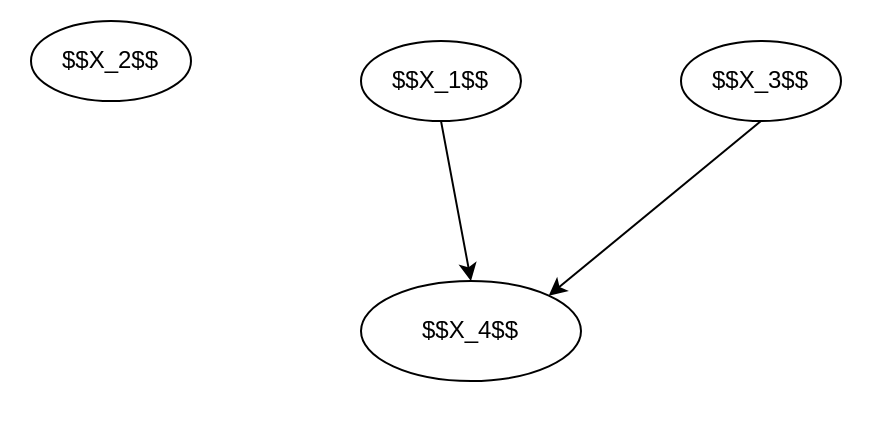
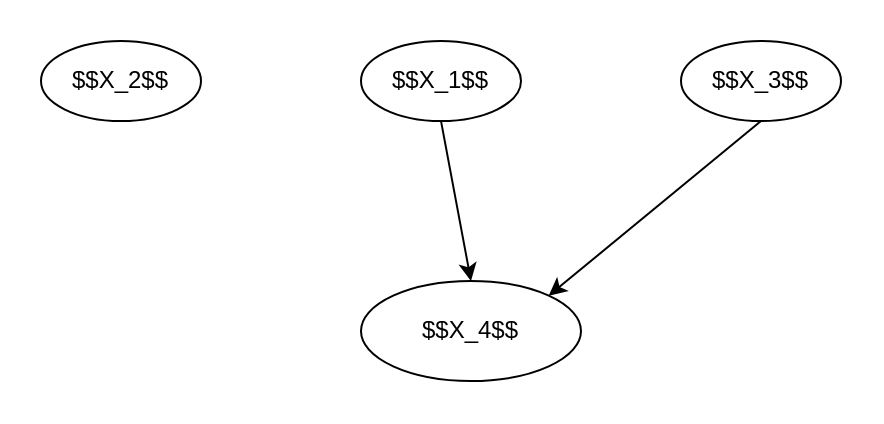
- <mxCell id="3" value="&lt;span&gt;$$X_2$$&lt;/span&gt;" style="ellipse;whiteSpace=wrap;html=1;" vertex="1" parent="1"><mxGeometry x="15" y="10" width="80" height="40" as="geometry" /></mxCell>
+ <mxCell id="3" value="&lt;span&gt;$$X_2$$&lt;/span&gt;" style="ellipse;whiteSpace=wrap;html=1;" vertex="1" parent="1"><mxGeometry x="20" y="20" width="80" height="40" as="geometry" /></mxCell>
